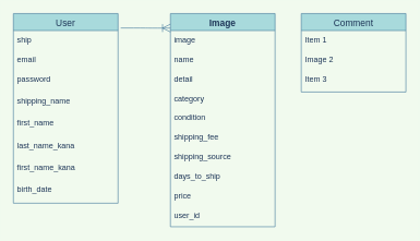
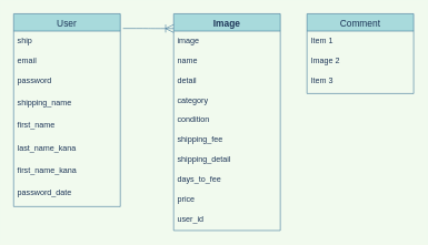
- <mxCell id="18" value="shipping_source" style="text;strokeColor=none;fillColor=none;spacingLeft=4;spacingRight=4;overflow=hidden;rotatable=0;points=[[0,0.5],[1,0.5]];portConstraint=eastwest;fontSize=12;fontColor=#1D3557;" parent="11" vertex="1"><mxGeometry y="206" width="160" height="30" as="geometry" /></mxCell>
+ <mxCell id="18" value="shipping_detail" style="text;strokeColor=none;fillColor=none;spacingLeft=4;spacingRight=4;overflow=hidden;rotatable=0;points=[[0,0.5],[1,0.5]];portConstraint=eastwest;fontSize=12;fontColor=#1D3557;" parent="11" vertex="1"><mxGeometry y="206" width="160" height="30" as="geometry" /></mxCell>
- <mxCell id="19" value="days_to_ship" style="text;strokeColor=none;fillColor=none;spacingLeft=4;spacingRight=4;overflow=hidden;rotatable=0;points=[[0,0.5],[1,0.5]];portConstraint=eastwest;fontSize=12;fontColor=#1D3557;" parent="11" vertex="1"><mxGeometry y="236" width="160" height="30" as="geometry" /></mxCell>
+ <mxCell id="19" value="days_to_fee" style="text;strokeColor=none;fillColor=none;spacingLeft=4;spacingRight=4;overflow=hidden;rotatable=0;points=[[0,0.5],[1,0.5]];portConstraint=eastwest;fontSize=12;fontColor=#1D3557;" parent="11" vertex="1"><mxGeometry y="236" width="160" height="30" as="geometry" /></mxCell>
- <mxCell id="10" value="birth_date" style="text;strokeColor=none;fillColor=none;spacingLeft=4;spacingRight=4;overflow=hidden;rotatable=0;points=[[0,0.5],[1,0.5]];portConstraint=eastwest;fontSize=12;fontColor=#1D3557;" parent="2" vertex="1"><mxGeometry y="256" width="160" height="34" as="geometry" /></mxCell>
+ <mxCell id="10" value="password_date" style="text;strokeColor=none;fillColor=none;spacingLeft=4;spacingRight=4;overflow=hidden;rotatable=0;points=[[0,0.5],[1,0.5]];portConstraint=eastwest;fontSize=12;fontColor=#1D3557;" parent="2" vertex="1"><mxGeometry y="256" width="160" height="34" as="geometry" /></mxCell>
